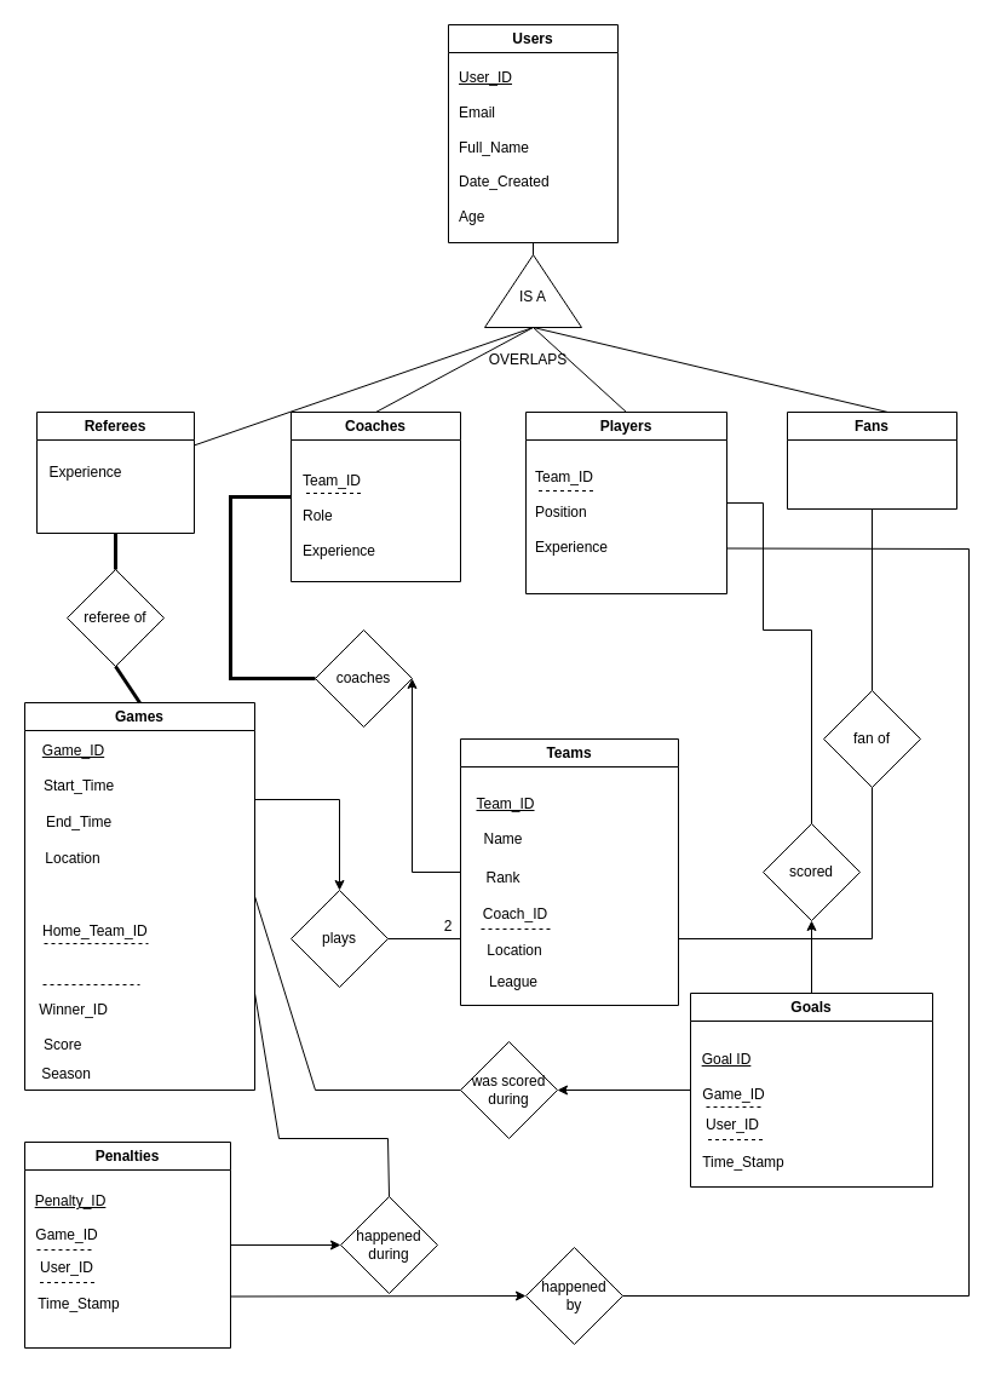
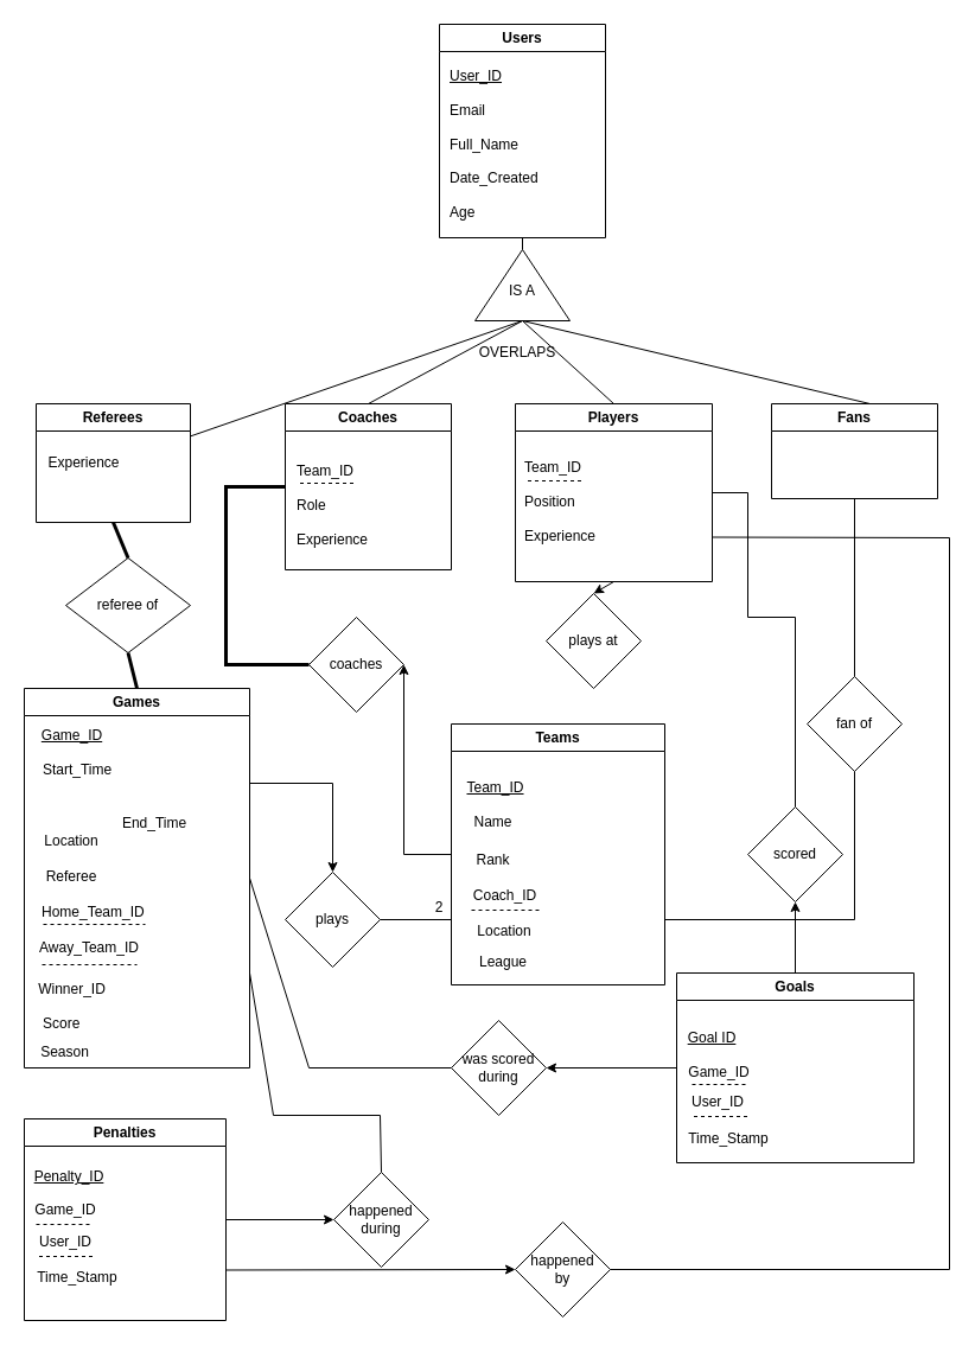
+ <mxCell id="16" value="" style="endArrow=classic;html=1;rounded=0;exitX=0.5;exitY=1;exitDx=0;exitDy=0;entryX=0.5;entryY=0;entryDx=0;entryDy=0;" edge="1" parent="1" source="2" target="17"><mxGeometry width="50" height="50" relative="1" as="geometry"><mxPoint x="330" y="260" as="sourcePoint" /><mxPoint x="470" y="270" as="targetPoint" /></mxGeometry></mxCell>
- <mxCell id="68" value="referee of" style="rhombus;whiteSpace=wrap;html=1;" vertex="1" parent="1"><mxGeometry x="55" y="470" width="80" height="80" as="geometry" /></mxCell>
+ <mxCell id="68" value="referee of" style="rhombus;whiteSpace=wrap;html=1;" vertex="1" parent="1"><mxGeometry x="55" y="470" width="105" height="80" as="geometry" /></mxCell>
+ <mxCell id="17" value="plays at" style="rhombus;whiteSpace=wrap;html=1;" vertex="1" parent="1"><mxGeometry x="460" y="500" width="80" height="80" as="geometry" /></mxCell>
- <mxCell id="22" value="End_Time" style="text;html=1;align=center;verticalAlign=middle;whiteSpace=wrap;rounded=0;" vertex="1" parent="19"><mxGeometry x="15" y="84" width="60" height="30" as="geometry" /></mxCell>
+ <mxCell id="22" value="End_Time" style="text;html=1;align=center;verticalAlign=middle;whiteSpace=wrap;rounded=0;" vertex="1" parent="19"><mxGeometry x="80" y="99" width="60" height="30" as="geometry" /></mxCell>
+ <mxCell id="24" value="Referee" style="text;html=1;align=center;verticalAlign=middle;whiteSpace=wrap;rounded=0;" vertex="1" parent="19"><mxGeometry x="10" y="144" width="60" height="30" as="geometry" /></mxCell>
+ <mxCell id="26" value="Away_Team_ID" style="text;html=1;align=center;verticalAlign=middle;whiteSpace=wrap;rounded=0;" vertex="1" parent="19"><mxGeometry x="5" y="204" width="100" height="30" as="geometry" /></mxCell>
